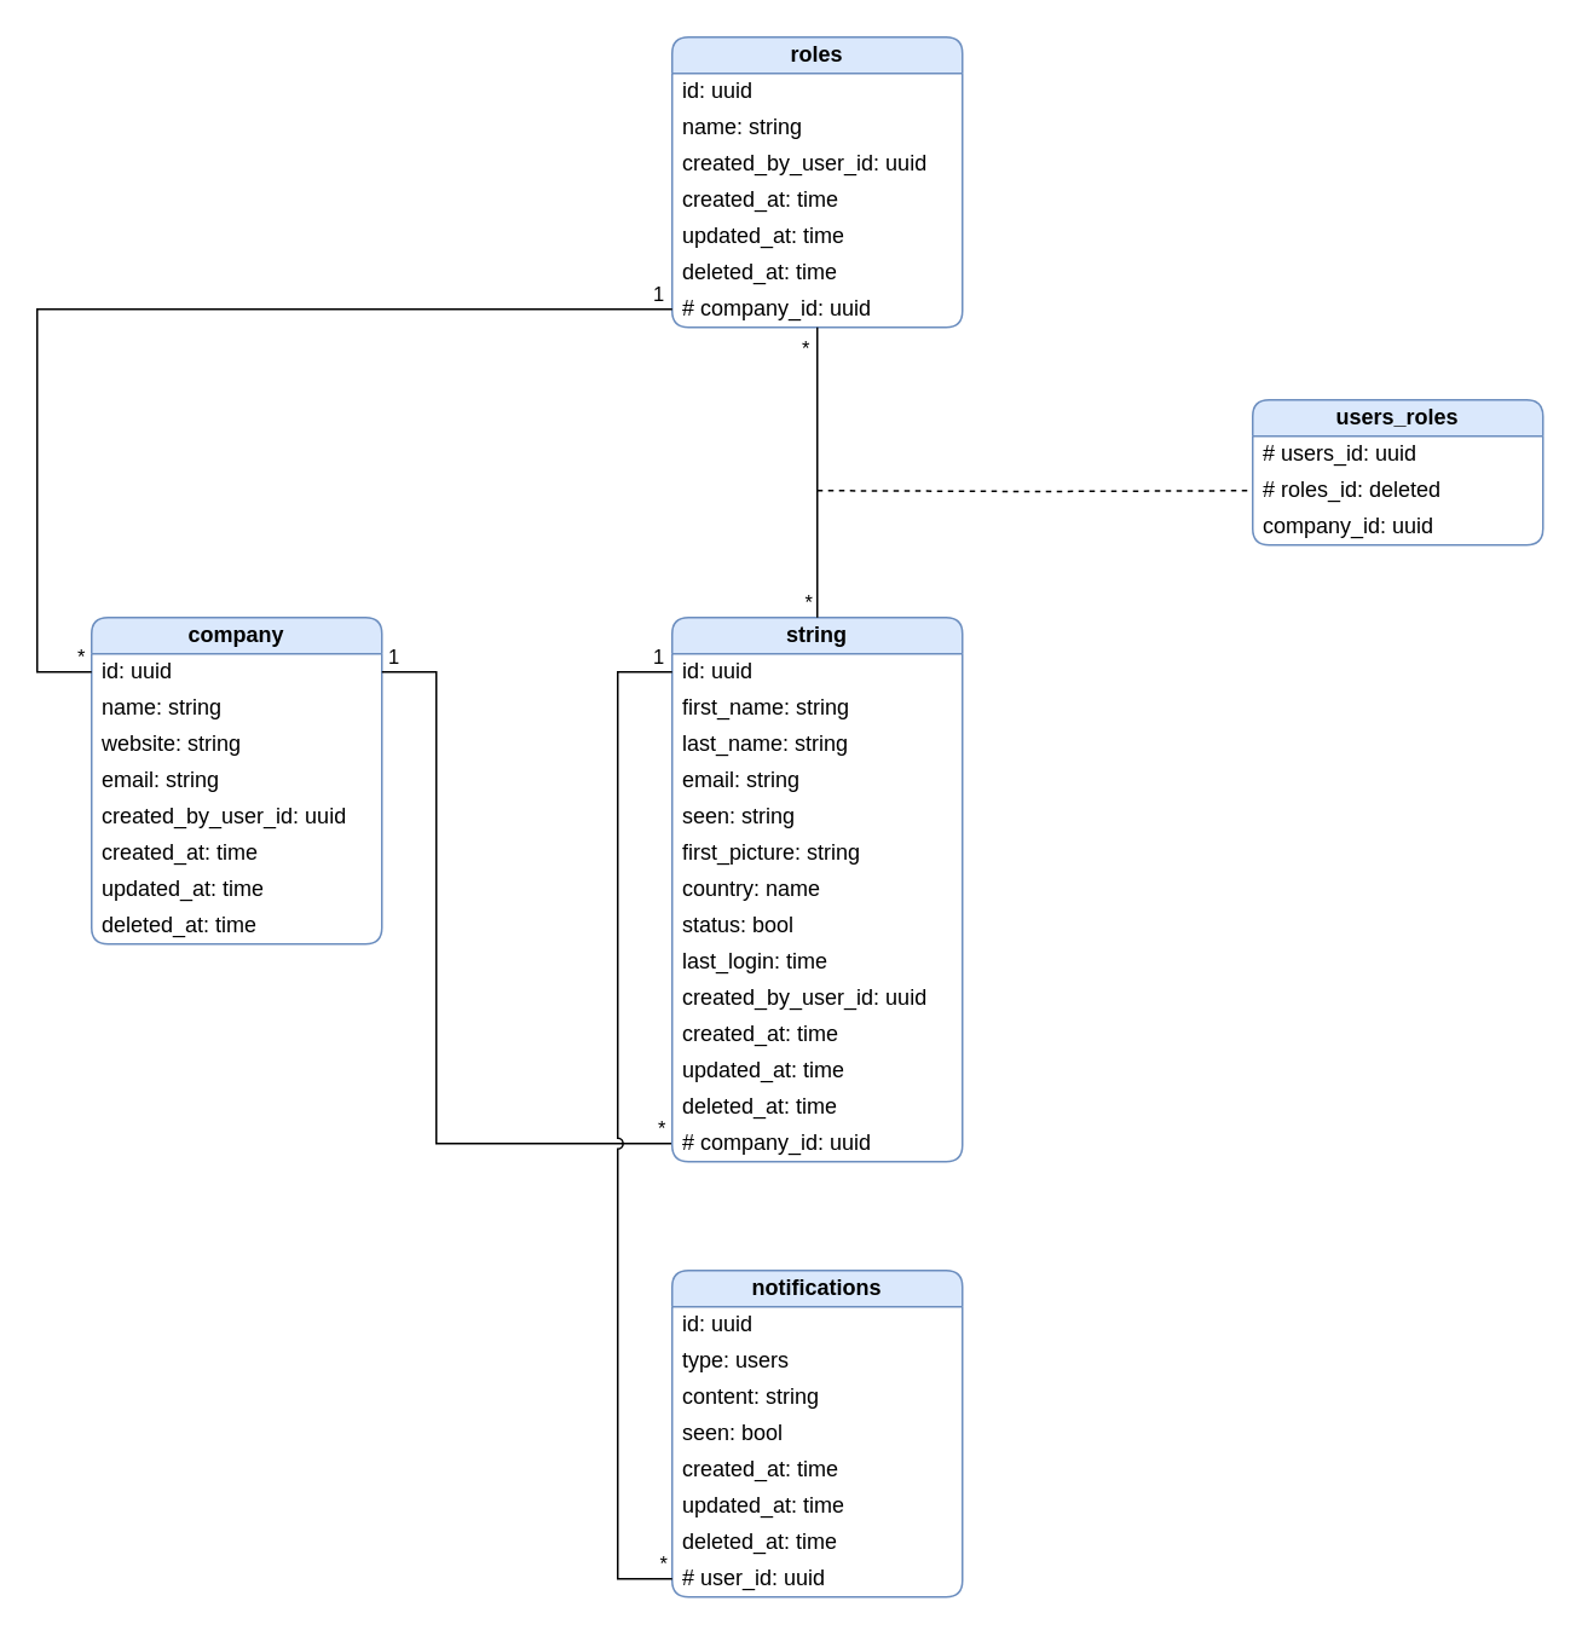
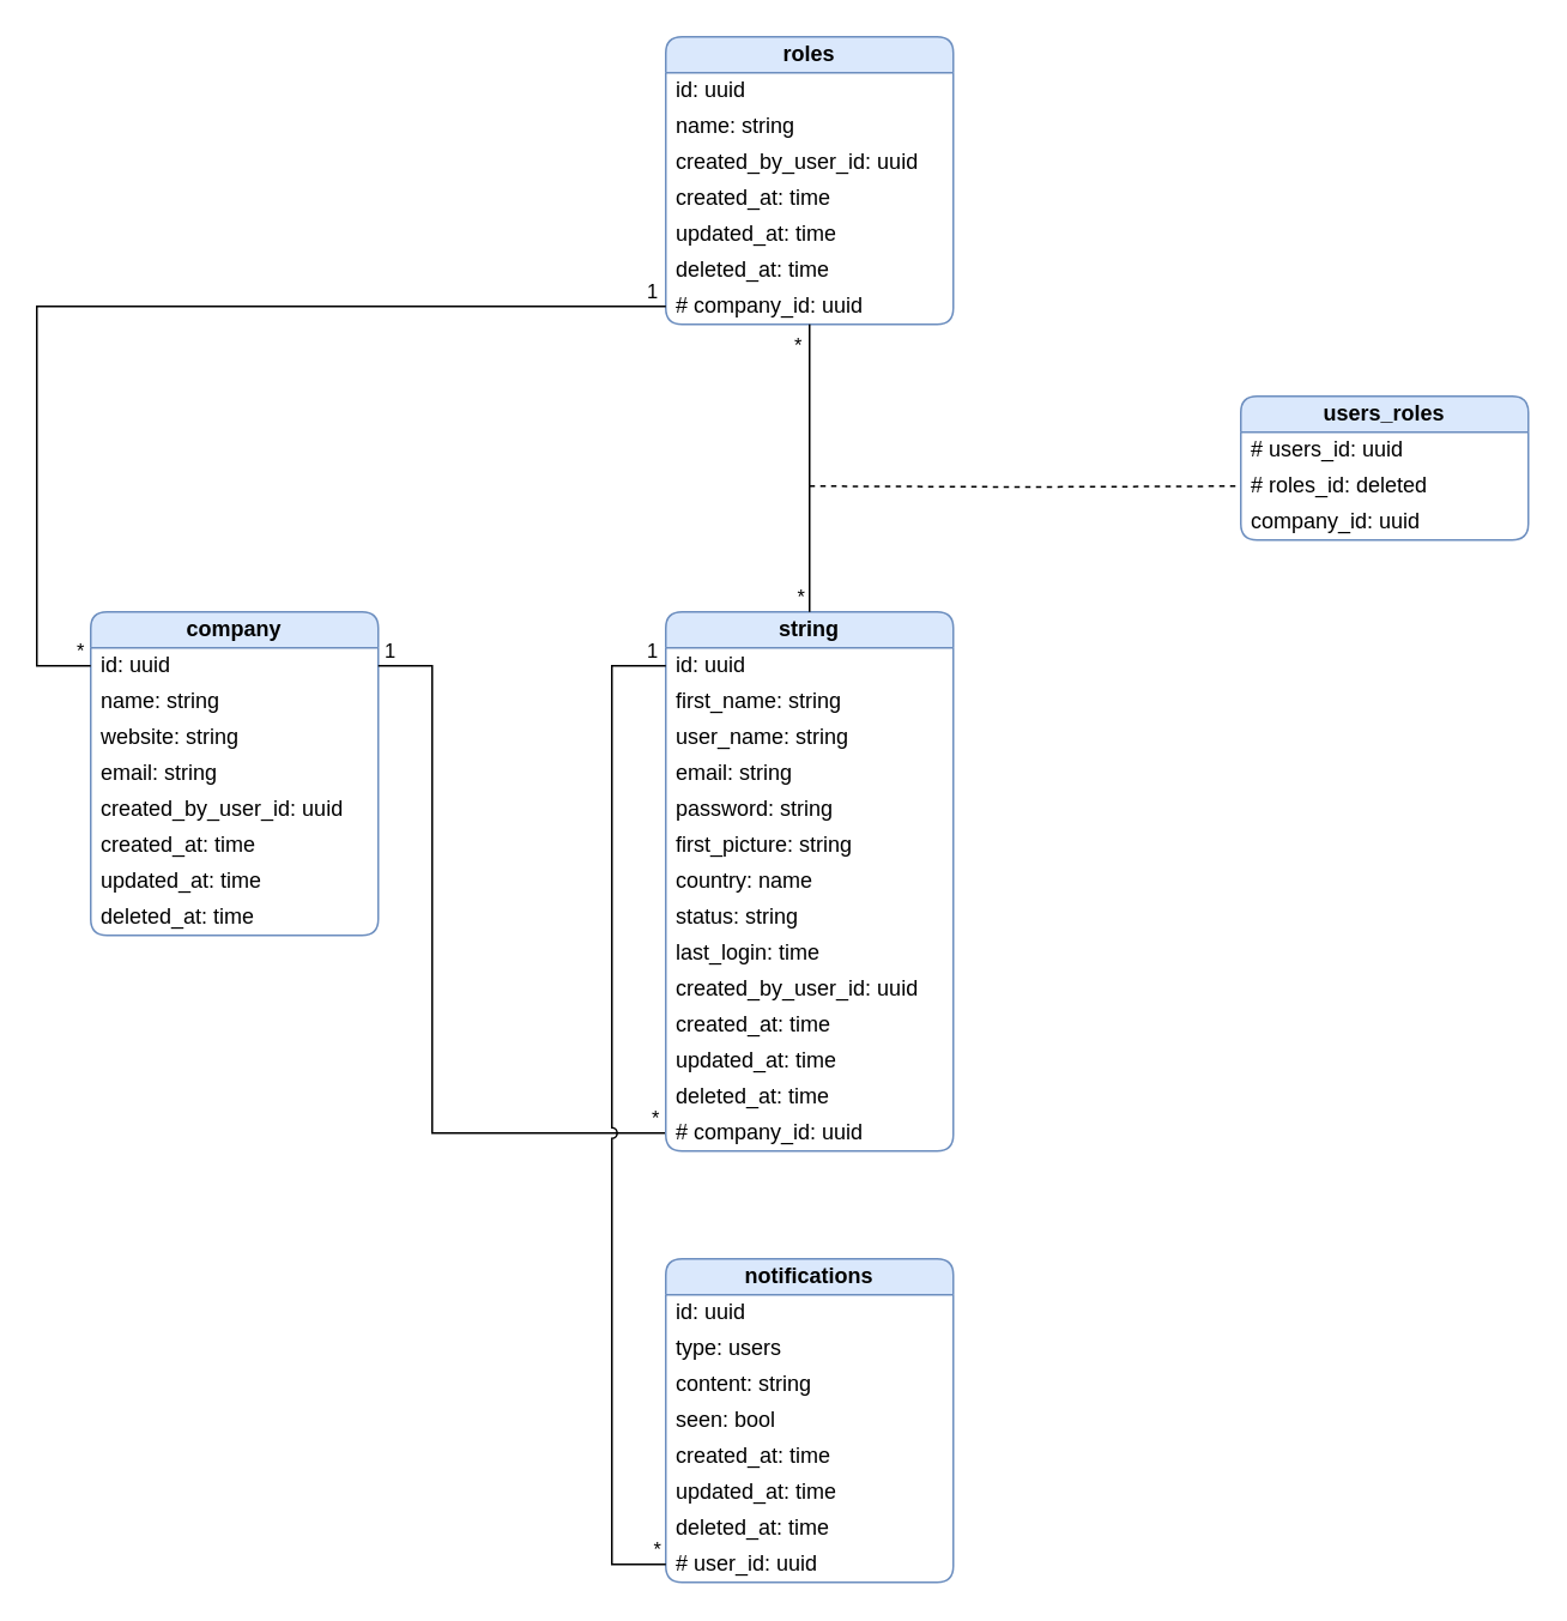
- <mxCell id="17" value="last_name: string" style="text;html=1;strokeColor=none;fillColor=none;align=left;verticalAlign=middle;spacingLeft=4;spacingRight=4;overflow=hidden;rotatable=0;points=[[0,0.5],[1,0.5]];portConstraint=eastwest;whiteSpace=wrap;" vertex="1" parent="14"><mxGeometry y="60" width="160" height="20" as="geometry" /></mxCell>
+ <mxCell id="17" value="user_name: string" style="text;html=1;strokeColor=none;fillColor=none;align=left;verticalAlign=middle;spacingLeft=4;spacingRight=4;overflow=hidden;rotatable=0;points=[[0,0.5],[1,0.5]];portConstraint=eastwest;whiteSpace=wrap;" vertex="1" parent="14"><mxGeometry y="60" width="160" height="20" as="geometry" /></mxCell>
- <mxCell id="19" value="seen: string" style="text;html=1;strokeColor=none;fillColor=none;align=left;verticalAlign=middle;spacingLeft=4;spacingRight=4;overflow=hidden;rotatable=0;points=[[0,0.5],[1,0.5]];portConstraint=eastwest;whiteSpace=wrap;" vertex="1" parent="14"><mxGeometry y="100" width="160" height="20" as="geometry" /></mxCell>
+ <mxCell id="19" value="password: string" style="text;html=1;strokeColor=none;fillColor=none;align=left;verticalAlign=middle;spacingLeft=4;spacingRight=4;overflow=hidden;rotatable=0;points=[[0,0.5],[1,0.5]];portConstraint=eastwest;whiteSpace=wrap;" vertex="1" parent="14"><mxGeometry y="100" width="160" height="20" as="geometry" /></mxCell>
- <mxCell id="22" value="status: bool" style="text;html=1;strokeColor=none;fillColor=none;align=left;verticalAlign=middle;spacingLeft=4;spacingRight=4;overflow=hidden;rotatable=0;points=[[0,0.5],[1,0.5]];portConstraint=eastwest;whiteSpace=wrap;" vertex="1" parent="14"><mxGeometry y="160" width="160" height="20" as="geometry" /></mxCell>
+ <mxCell id="22" value="status: string" style="text;html=1;strokeColor=none;fillColor=none;align=left;verticalAlign=middle;spacingLeft=4;spacingRight=4;overflow=hidden;rotatable=0;points=[[0,0.5],[1,0.5]];portConstraint=eastwest;whiteSpace=wrap;" vertex="1" parent="14"><mxGeometry y="160" width="160" height="20" as="geometry" /></mxCell>
